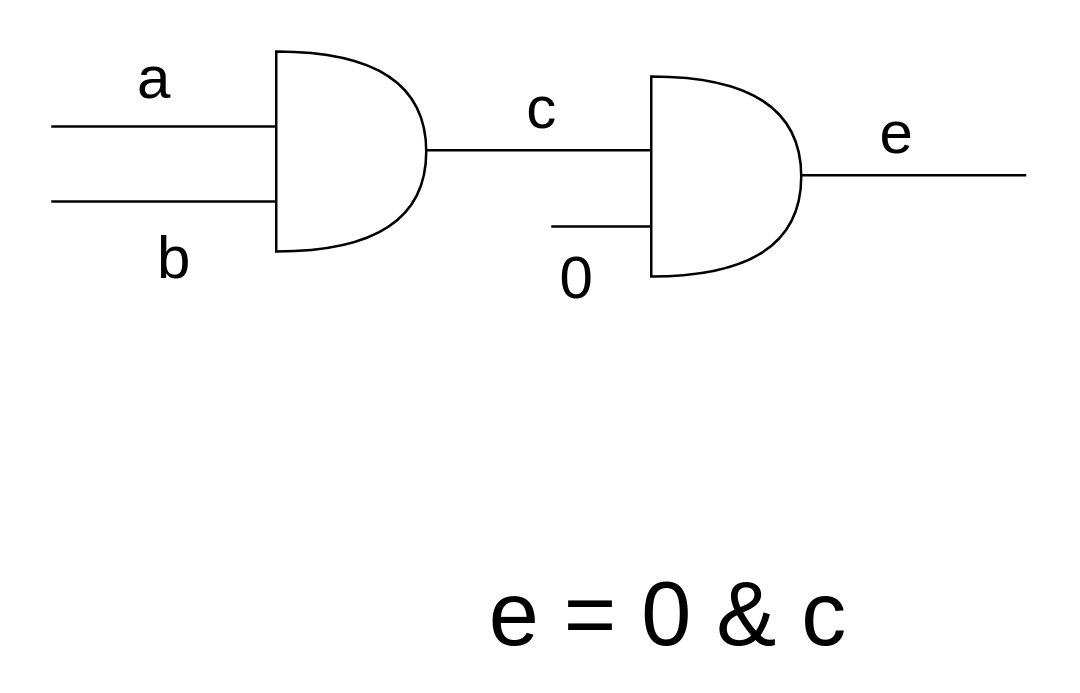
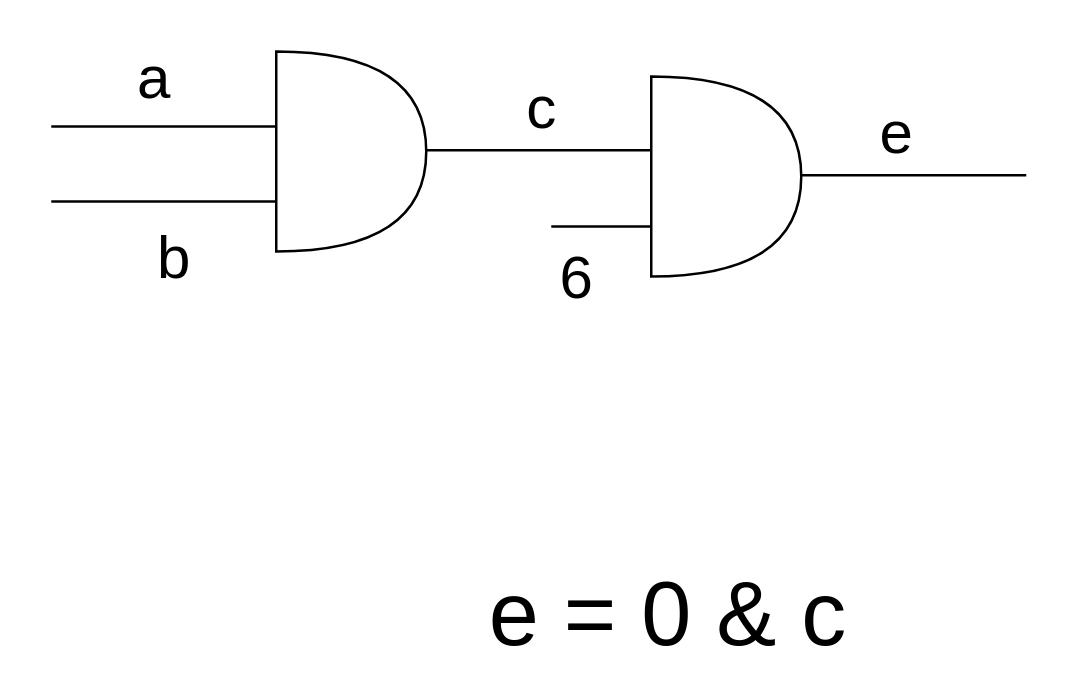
- <mxCell id="12" value="&lt;font style=&quot;font-size: 24px&quot;&gt;0&lt;/font&gt;" style="edgeLabel;html=1;align=center;verticalAlign=middle;resizable=0;points=[];" vertex="1" connectable="0" parent="1"><mxGeometry x="220" y="120" as="geometry"><mxPoint x="9" y="-10" as="offset" /></mxGeometry></mxCell>
+ <mxCell id="12" value="&lt;font style=&quot;font-size: 24px&quot;&gt;6&lt;/font&gt;" style="edgeLabel;html=1;align=center;verticalAlign=middle;resizable=0;points=[];" vertex="1" connectable="0" parent="1"><mxGeometry x="220" y="120" as="geometry"><mxPoint x="9" y="-10" as="offset" /></mxGeometry></mxCell>
